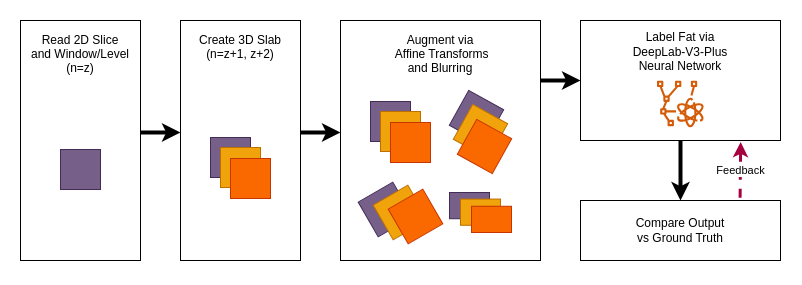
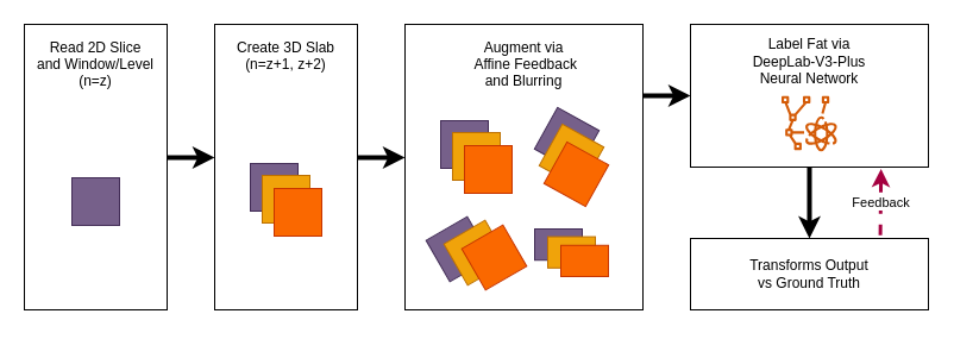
- <mxCell id="11" value="Augment via&lt;br&gt;&amp;nbsp;Affine Transforms&lt;br&gt;and Blurring&lt;br&gt;&lt;br&gt;&lt;br&gt;&lt;br&gt;&lt;br&gt;&lt;br&gt;&lt;br&gt;&lt;br&gt;&lt;br&gt;&lt;br&gt;&lt;br&gt;&lt;br&gt;&lt;br&gt;" style="whiteSpace=wrap;html=1;" vertex="1" parent="1"><mxGeometry x="340" y="20" width="200" height="240" as="geometry" /></mxCell>
+ <mxCell id="11" value="Augment via&lt;br&gt;&amp;nbsp;Affine Feedback&lt;br&gt;and Blurring&lt;br&gt;&lt;br&gt;&lt;br&gt;&lt;br&gt;&lt;br&gt;&lt;br&gt;&lt;br&gt;&lt;br&gt;&lt;br&gt;&lt;br&gt;&lt;br&gt;&lt;br&gt;&lt;br&gt;" style="whiteSpace=wrap;html=1;" vertex="1" parent="1"><mxGeometry x="340" y="20" width="200" height="240" as="geometry" /></mxCell>
- <mxCell id="30" value="Compare Output &lt;br&gt;vs Ground Truth" style="whiteSpace=wrap;html=1;" vertex="1" parent="1"><mxGeometry x="580" y="200" width="200" height="60" as="geometry" /></mxCell>
+ <mxCell id="30" value="Transforms Output &lt;br&gt;vs Ground Truth" style="whiteSpace=wrap;html=1;" vertex="1" parent="1"><mxGeometry x="580" y="200" width="200" height="60" as="geometry" /></mxCell>
